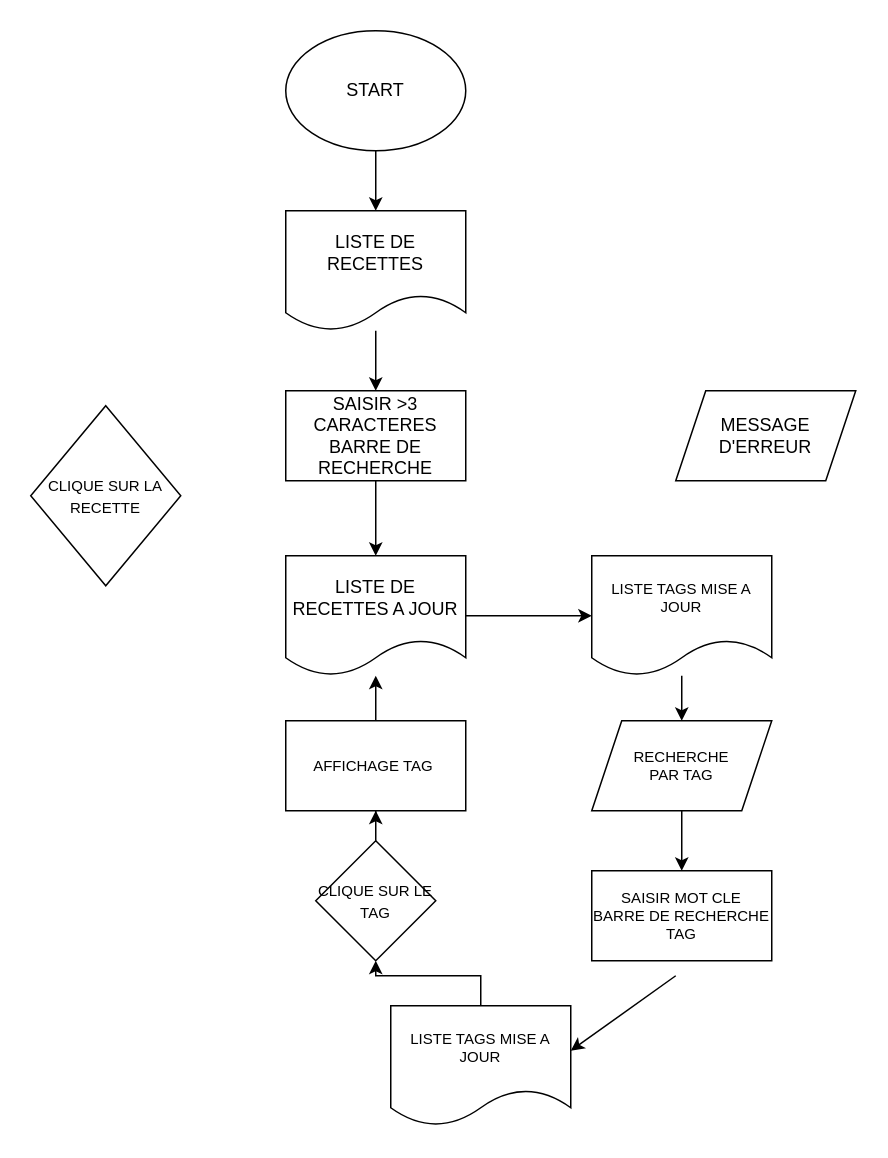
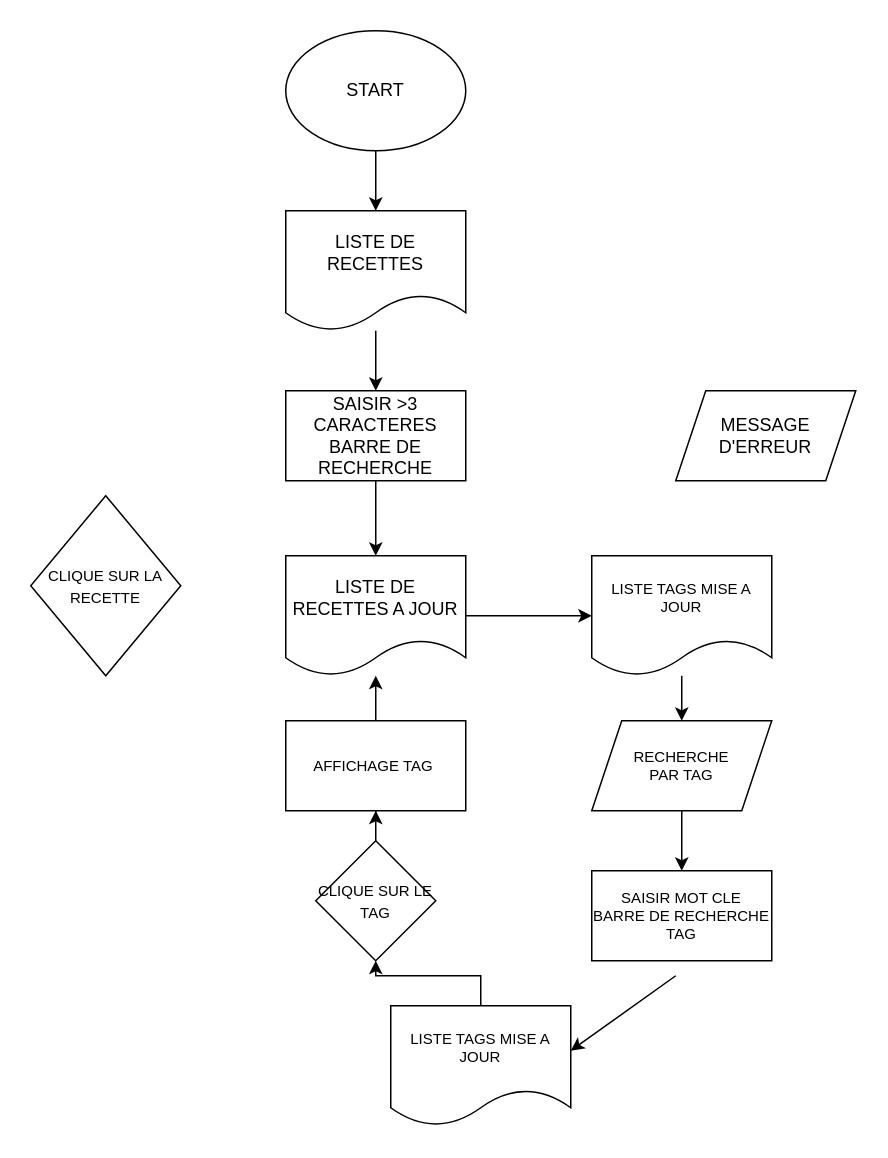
- <mxCell id="11" value="&lt;font style=&quot;font-size: 10px&quot;&gt;CLIQUE SUR LA RECETTE&lt;/font&gt;" style="rhombus;whiteSpace=wrap;html=1;" vertex="1" parent="1"><mxGeometry x="20" y="270" width="100" height="120" as="geometry" /></mxCell>
+ <mxCell id="11" value="&lt;font style=&quot;font-size: 10px&quot;&gt;CLIQUE SUR LA RECETTE&lt;/font&gt;" style="rhombus;whiteSpace=wrap;html=1;" vertex="1" parent="1"><mxGeometry x="20" y="330" width="100" height="120" as="geometry" /></mxCell>
